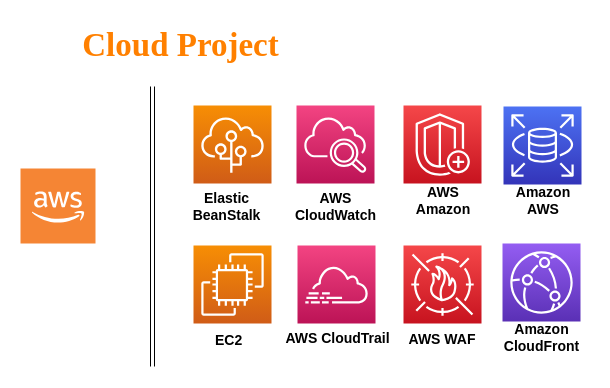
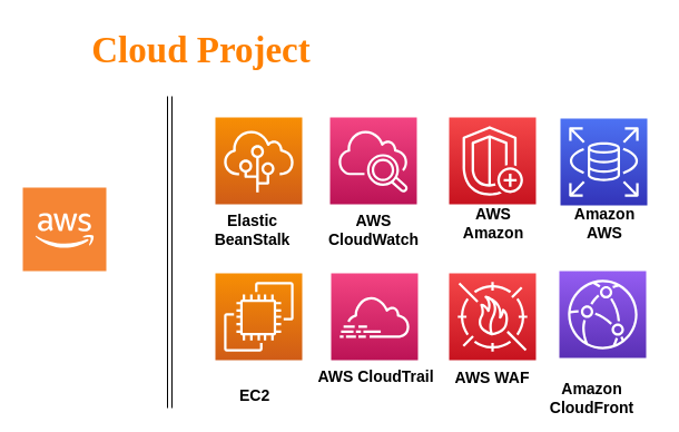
- <mxCell id="17" value="&lt;b&gt;&lt;font style=&quot;font-size: 14px;&quot;&gt;Amazon CloudFront&lt;/font&gt;&lt;/b&gt;" style="text;strokeColor=none;align=center;fillColor=none;html=1;verticalAlign=middle;whiteSpace=wrap;rounded=0;" vertex="1" parent="1"><mxGeometry x="500" y="322" width="83" height="30" as="geometry" /></mxCell>
+ <mxCell id="17" value="&lt;b&gt;&lt;font style=&quot;font-size: 14px;&quot;&gt;Amazon CloudFront&lt;/font&gt;&lt;/b&gt;" style="text;strokeColor=none;align=center;fillColor=none;html=1;verticalAlign=middle;whiteSpace=wrap;rounded=0;" vertex="1" parent="1"><mxGeometry x="490" y="342" width="83" height="30" as="geometry" /></mxCell>
- <mxCell id="3" value="&lt;b&gt;&lt;font style=&quot;font-size: 14px;&quot;&gt;EC2&amp;nbsp;&lt;/font&gt;&lt;br&gt;&lt;/b&gt;" style="text;strokeColor=none;align=center;fillColor=none;html=1;verticalAlign=middle;whiteSpace=wrap;rounded=0;" vertex="1" parent="1"><mxGeometry x="203" y="325" width="55" height="30" as="geometry" /></mxCell>
+ <mxCell id="3" value="&lt;b&gt;&lt;font style=&quot;font-size: 14px;&quot;&gt;EC2&amp;nbsp;&lt;/font&gt;&lt;br&gt;&lt;/b&gt;" style="text;strokeColor=none;align=center;fillColor=none;html=1;verticalAlign=middle;whiteSpace=wrap;rounded=0;" vertex="1" parent="1"><mxGeometry x="203" y="340" width="55" height="30" as="geometry" /></mxCell>
